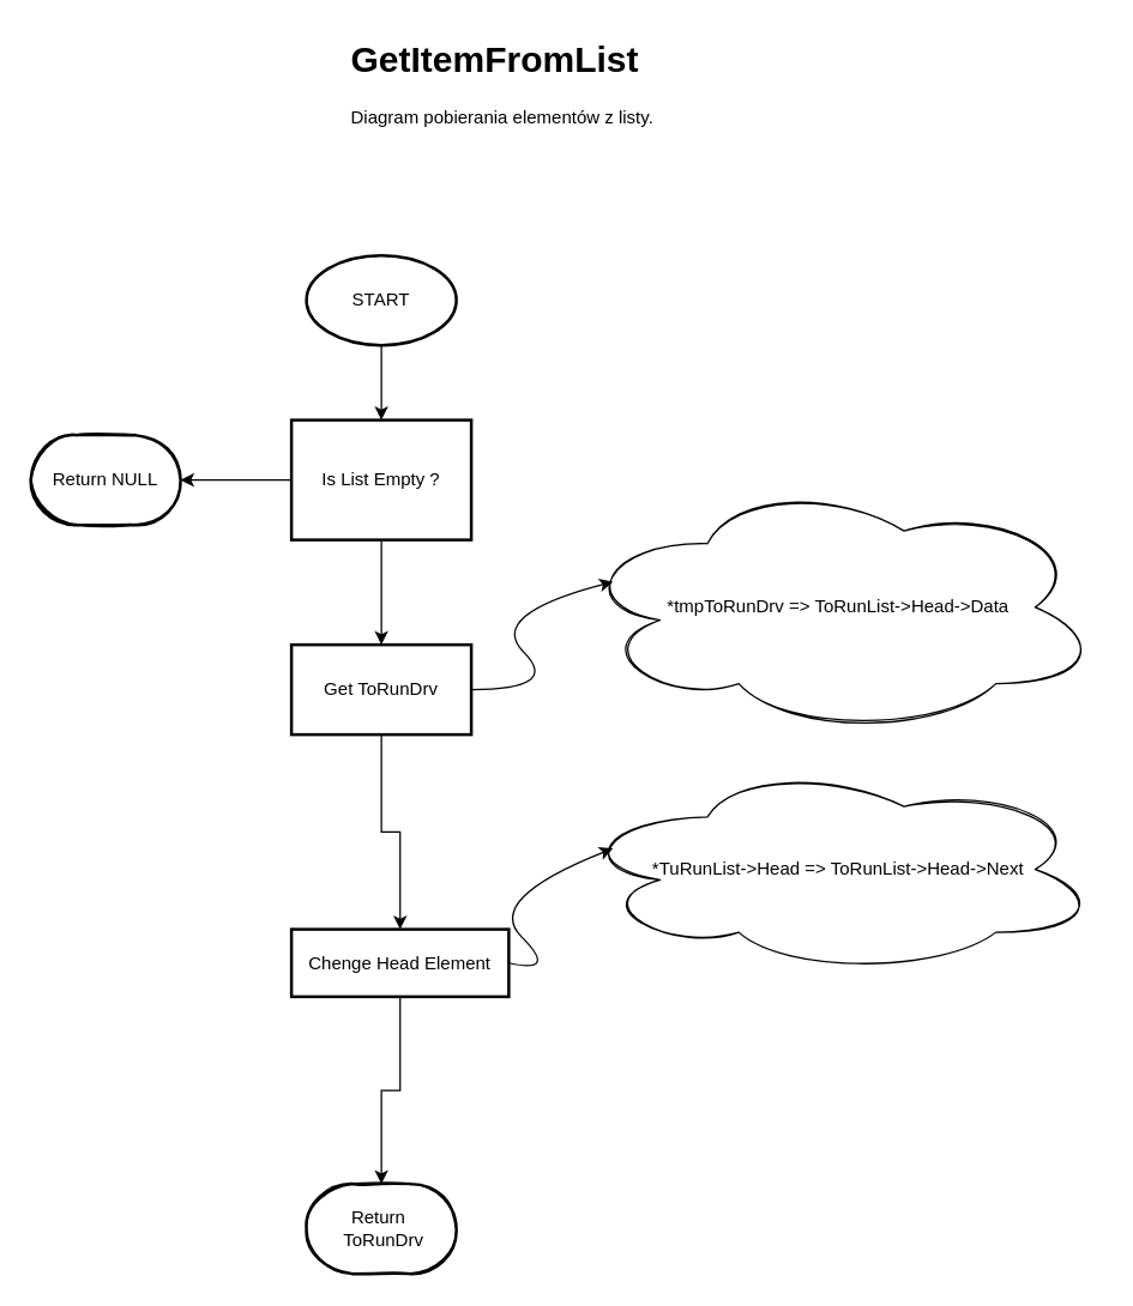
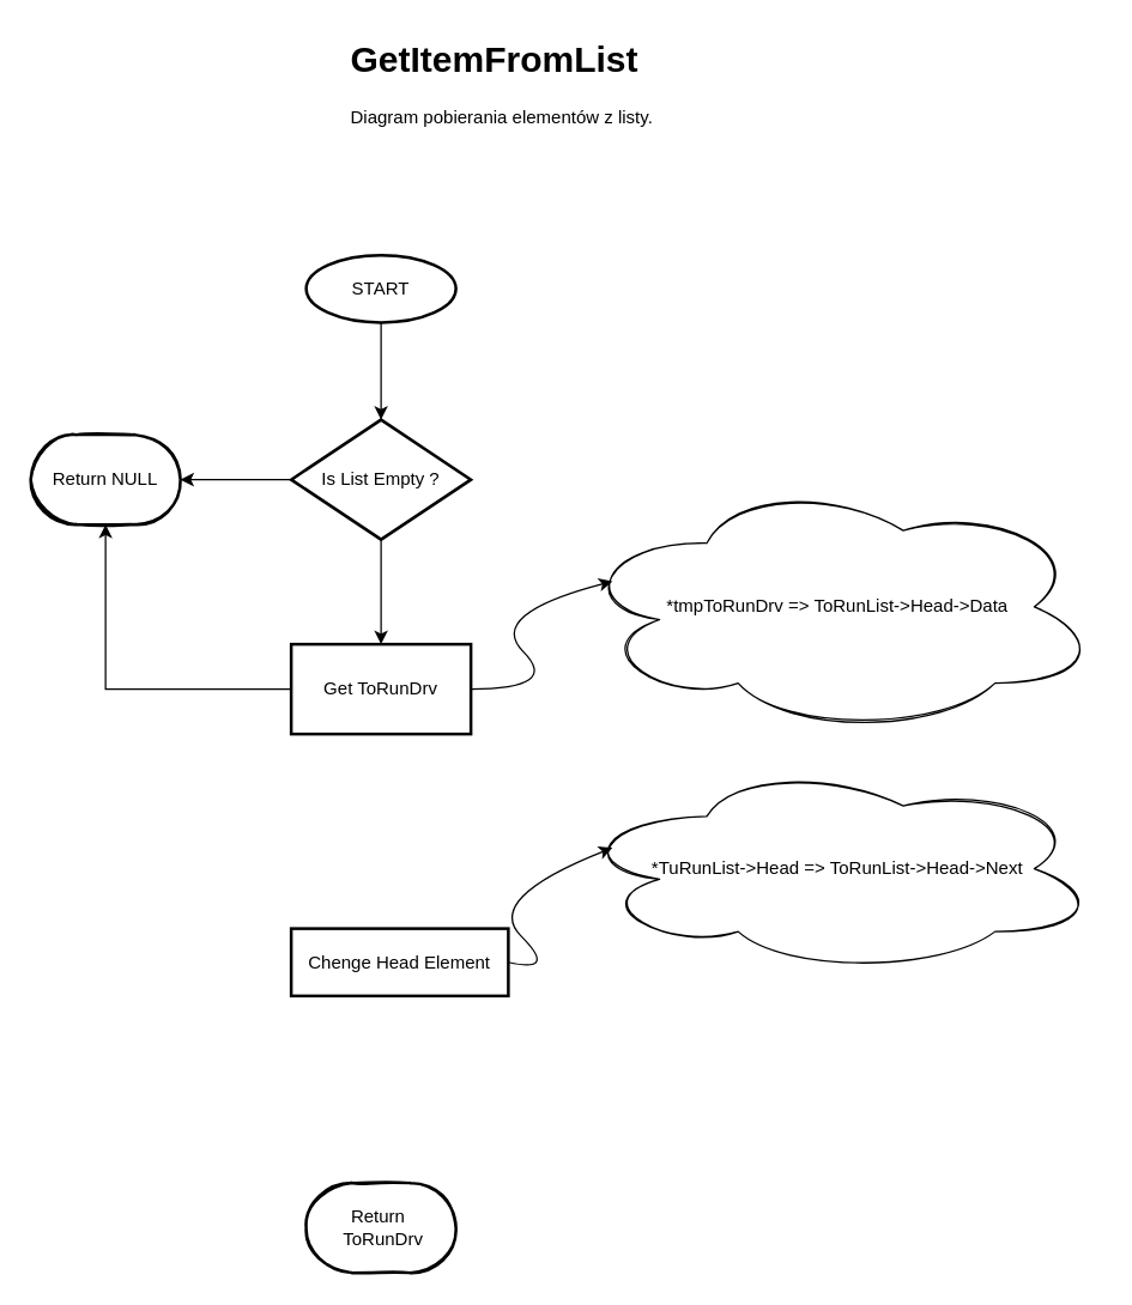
- <mxCell id="4" value="START" style="strokeWidth=2;html=1;shape=mxgraph.flowchart.start_1;whiteSpace=wrap;" vertex="1" parent="1"><mxGeometry x="204" y="170" width="100" height="60" as="geometry" /></mxCell>
+ <mxCell id="4" value="START" style="strokeWidth=2;html=1;shape=mxgraph.flowchart.start_1;whiteSpace=wrap;" vertex="1" parent="1"><mxGeometry x="204" y="170" width="100" height="45" as="geometry" /></mxCell>
- <mxCell id="13" value="Is List Empty ?" style="whiteSpace=wrap;html=1;strokeWidth=2;rounded=0;" vertex="1" parent="1"><mxGeometry x="194" y="280" width="120" height="80" as="geometry" /></mxCell>
+ <mxCell id="13" value="Is List Empty ?" style="rhombus;whiteSpace=wrap;html=1;strokeWidth=2;" vertex="1" parent="1"><mxGeometry x="194" y="280" width="120" height="80" as="geometry" /></mxCell>
- <mxCell id="5" value="" style="edgeStyle=orthogonalEdgeStyle;rounded=0;orthogonalLoop=1;jettySize=auto;html=1;" edge="1" parent="1" source="6" target="9"><mxGeometry relative="1" as="geometry" /></mxCell>
+ <mxCell id="5" value="" style="edgeStyle=orthogonalEdgeStyle;rounded=0;orthogonalLoop=1;jettySize=auto;html=1;" edge="1" parent="1" source="6" target="14"><mxGeometry relative="1" as="geometry" /></mxCell>
- <mxCell id="8" value="" style="edgeStyle=orthogonalEdgeStyle;rounded=0;orthogonalLoop=1;jettySize=auto;html=1;" edge="1" parent="1" source="9" target="15"><mxGeometry relative="1" as="geometry" /></mxCell>
